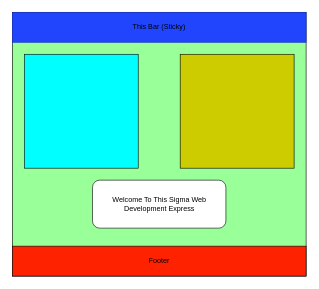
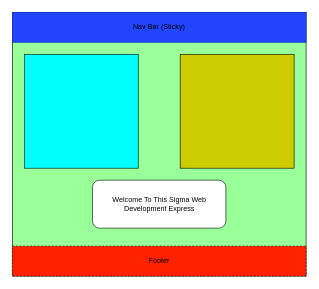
- <mxCell id="3" value="This Bar (Sticky)" style="rounded=0;whiteSpace=wrap;html=1;fillColor=#2145FC;strokeColor=#1128BF;" vertex="1" parent="1"><mxGeometry x="20" y="20" width="490" height="50" as="geometry" /></mxCell>
+ <mxCell id="3" value="Nav Bar (Sticky)" style="rounded=0;whiteSpace=wrap;html=1;fillColor=#2145FC;strokeColor=#1128BF;" vertex="1" parent="1"><mxGeometry x="20" y="20" width="490" height="50" as="geometry" /></mxCell>
- <mxCell id="6" value="Footer" style="rounded=0;whiteSpace=wrap;html=1;fillColor=#FF2200;" vertex="1" parent="1"><mxGeometry x="20" y="410" width="490" height="50" as="geometry" /></mxCell>
+ <mxCell id="6" value="Footer" style="rounded=0;whiteSpace=wrap;html=1;fillColor=#FF2200;dashed=1;" vertex="1" parent="1"><mxGeometry x="20" y="410" width="490" height="50" as="geometry" /></mxCell>
